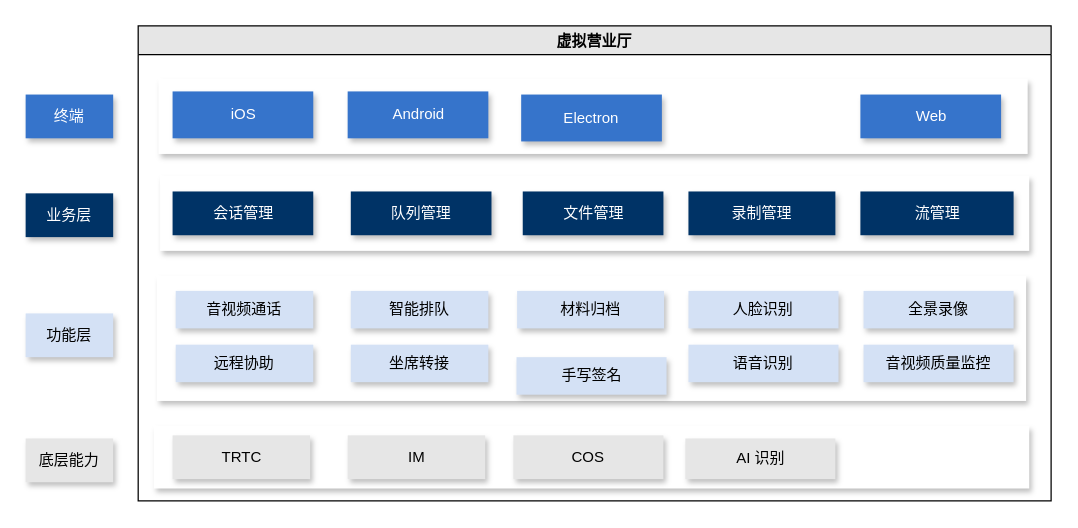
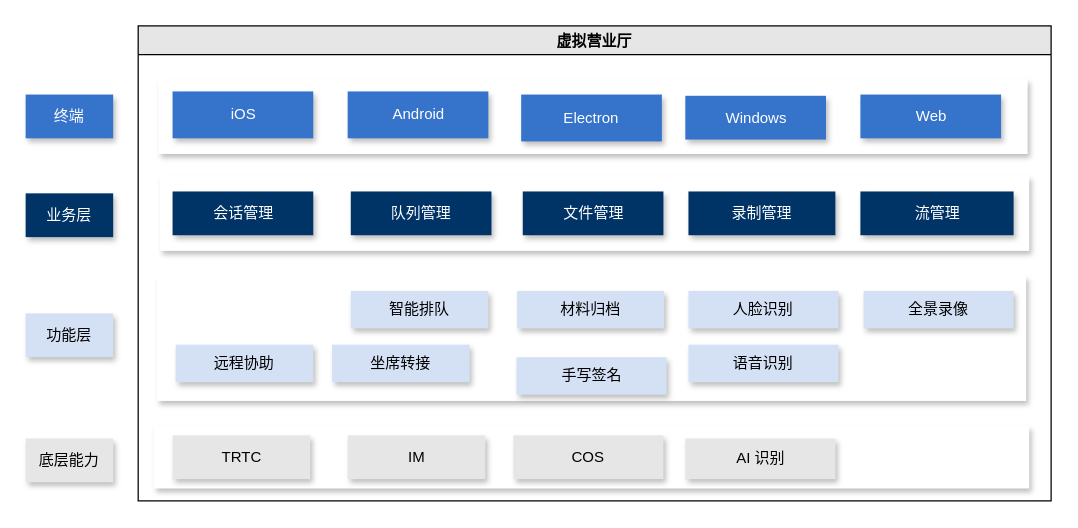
+ <mxCell id="28" value="Windows" style="rounded=0;whiteSpace=wrap;html=1;fillColor=#3674CB;strokeColor=none;fontColor=#FFFFFF;shadow=1;" vertex="1" parent="2"><mxGeometry x="437.5" y="56" width="112.5" height="35" as="geometry" /></mxCell>
- <mxCell id="9" value="音视频通话" style="rounded=0;whiteSpace=wrap;html=1;fillColor=#D4E1F5;strokeColor=none;shadow=1;" vertex="1" parent="2"><mxGeometry x="30" y="212" width="110" height="30" as="geometry" /></mxCell>
- <mxCell id="18" value="坐席转接" style="rounded=0;whiteSpace=wrap;html=1;fillColor=#D4E1F5;strokeColor=none;shadow=1;" vertex="1" parent="2"><mxGeometry x="170" y="255" width="110" height="30" as="geometry" /></mxCell>
+ <mxCell id="18" value="坐席转接" style="rounded=0;whiteSpace=wrap;html=1;fillColor=#D4E1F5;strokeColor=none;shadow=1;" vertex="1" parent="2"><mxGeometry x="155" y="255" width="110" height="30" as="geometry" /></mxCell>
- <mxCell id="17" value="音视频质量监控" style="rounded=0;whiteSpace=wrap;html=1;fillColor=#D4E1F5;strokeColor=none;shadow=1;" vertex="1" parent="2"><mxGeometry x="580" y="255" width="120" height="30" as="geometry" /></mxCell>
